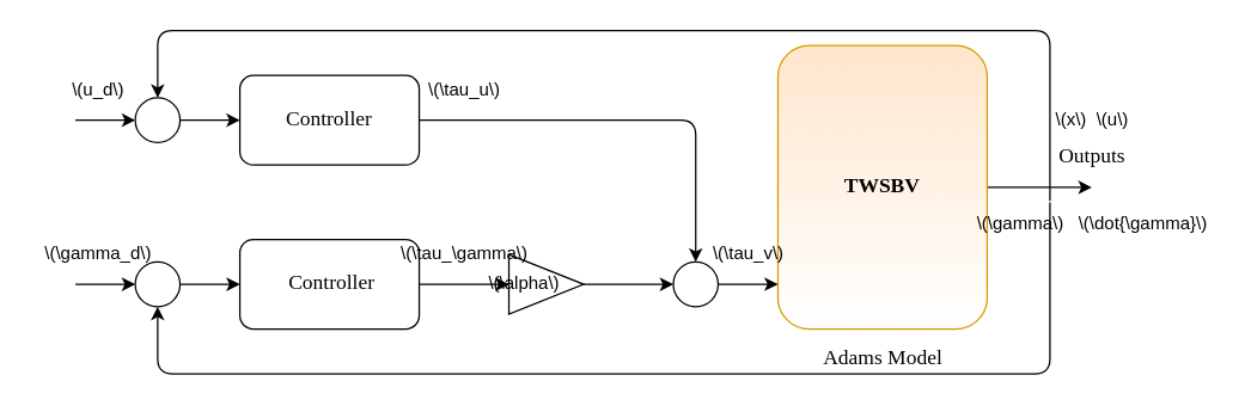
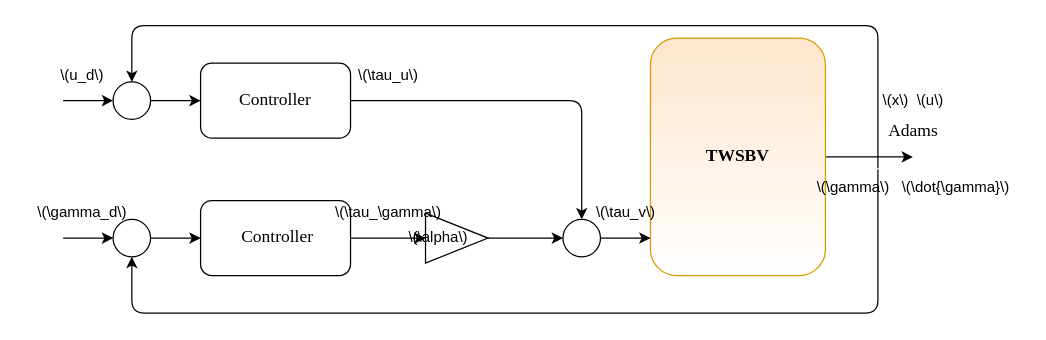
- <mxCell id="19" value="Outputs" style="text;html=1;align=center;verticalAlign=middle;resizable=0;points=[];autosize=1;strokeColor=none;fontSize=14;fontFamily=Times New Roman;" parent="1" vertex="1"><mxGeometry x="700" y="95" width="60" height="20" as="geometry" /></mxCell>
+ <mxCell id="19" value="Adams" style="text;html=1;align=center;verticalAlign=middle;resizable=0;points=[];autosize=1;strokeColor=none;fontSize=14;fontFamily=Times New Roman;" parent="1" vertex="1"><mxGeometry x="700" y="95" width="60" height="20" as="geometry" /></mxCell>
- <mxCell id="4" value="Adams Model" style="text;html=1;align=center;verticalAlign=middle;resizable=0;points=[];autosize=1;strokeColor=none;fontSize=14;fontFamily=Times New Roman;" parent="1" vertex="1"><mxGeometry x="540" y="230" width="100" height="20" as="geometry" /></mxCell>
